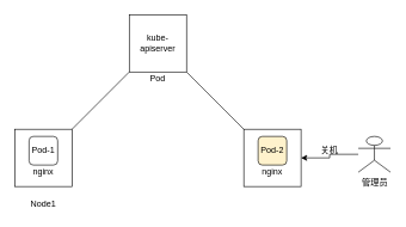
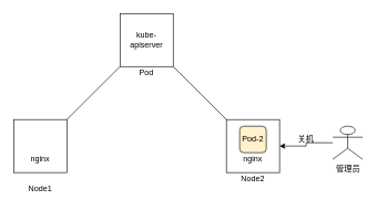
- <mxCell id="11" value="Pod-1" style="rounded=1;whiteSpace=wrap;html=1;" vertex="1" parent="1"><mxGeometry x="40" y="190" width="40" height="40" as="geometry" /></mxCell>
+ <mxCell id="7" value="Node2" style="text;html=1;strokeColor=none;fillColor=none;align=center;verticalAlign=middle;whiteSpace=wrap;rounded=0;" vertex="1" parent="1"><mxGeometry x="360" y="260" width="40" height="20" as="geometry" /></mxCell>
